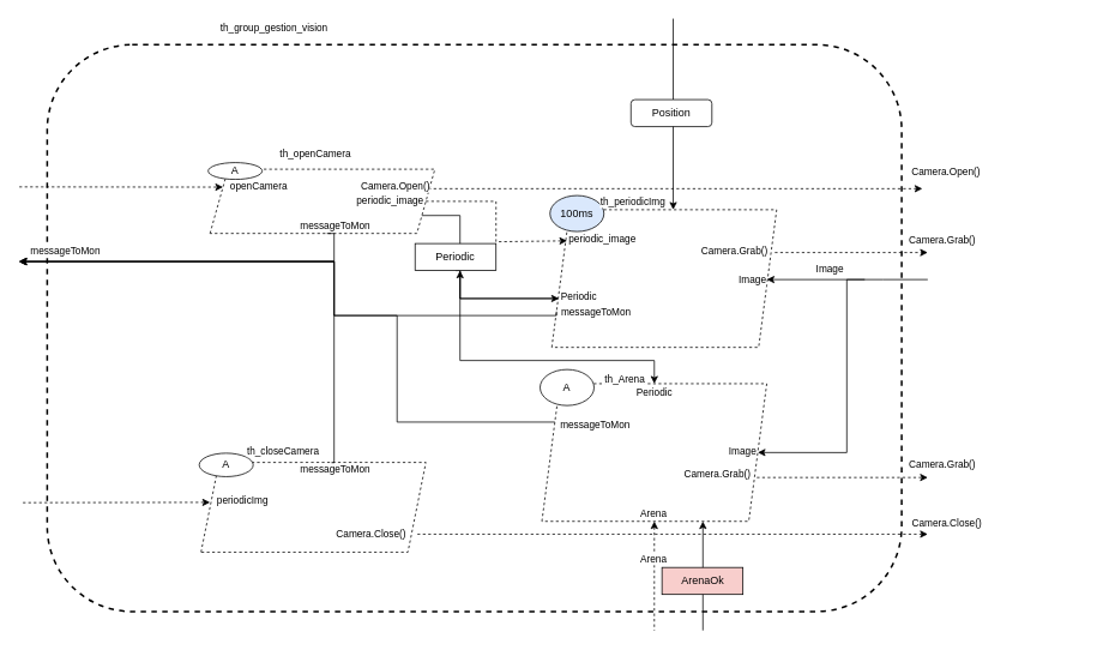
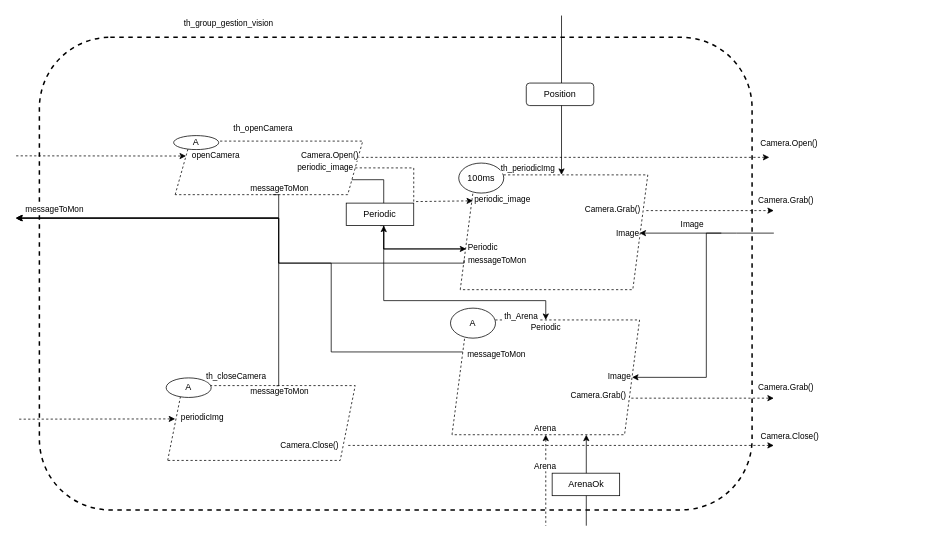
- <mxCell id="17" value="100ms" style="ellipse;whiteSpace=wrap;html=1;fillColor=#dae8fc;" parent="15" vertex="1"><mxGeometry width="60" height="40" as="geometry" /></mxCell>
+ <mxCell id="17" value="100ms" style="ellipse;whiteSpace=wrap;html=1;" parent="15" vertex="1"><mxGeometry width="60" height="40" as="geometry" /></mxCell>
- <mxCell id="63" value="ArenaOk" style="rounded=0;whiteSpace=wrap;html=1;fillColor=#f8cecc;" parent="1" vertex="1"><mxGeometry x="735.5" y="630" width="90" height="30" as="geometry" /></mxCell>
+ <mxCell id="63" value="ArenaOk" style="rounded=0;whiteSpace=wrap;html=1;" parent="1" vertex="1"><mxGeometry x="735.5" y="630" width="90" height="30" as="geometry" /></mxCell>
